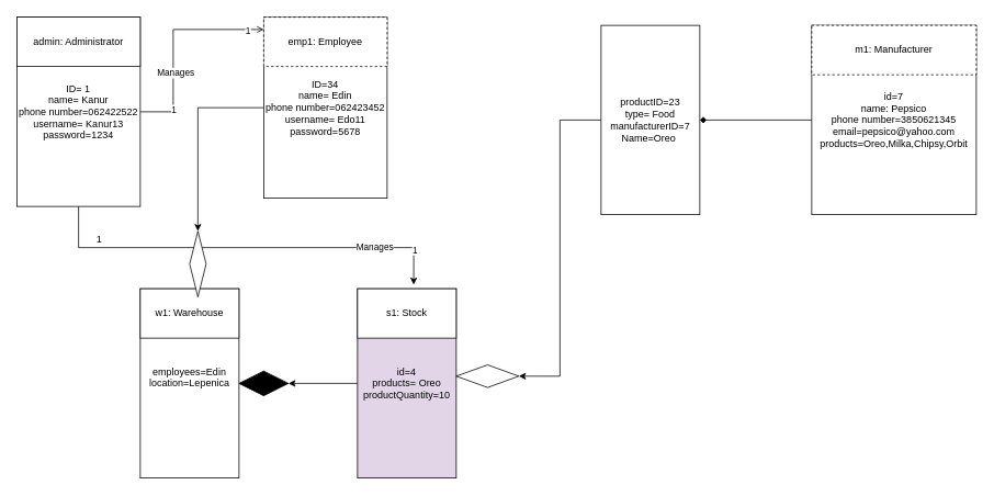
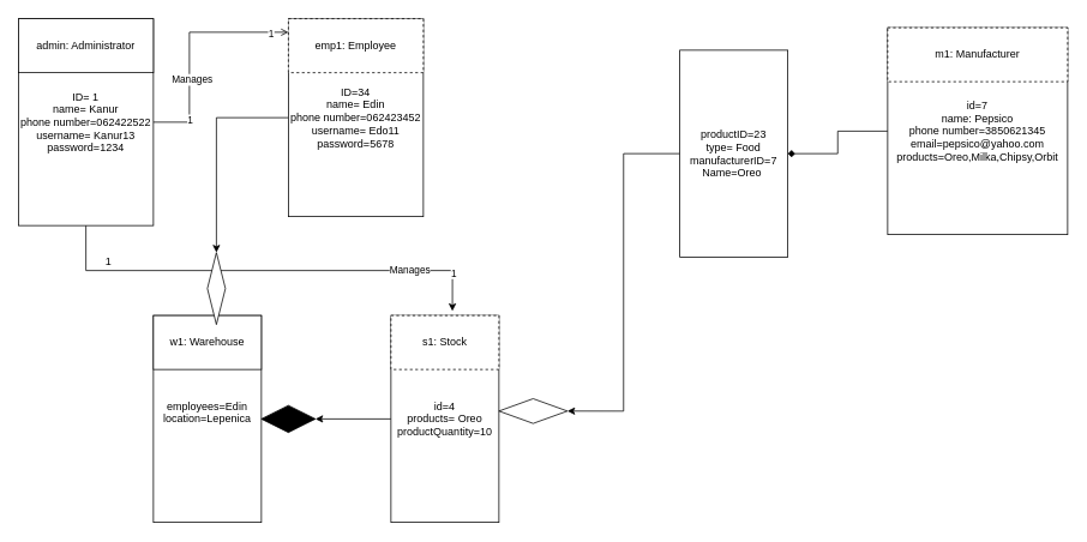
- <mxCell id="12" value="productID=23&lt;br&gt;type= Food&lt;br&gt;manufacturerID=7&lt;br&gt;Name=Oreo&amp;nbsp;" style="rounded=0;whiteSpace=wrap;html=1;" vertex="1" parent="1"><mxGeometry x="730" y="30" width="120" height="230" as="geometry" /></mxCell>
+ <mxCell id="12" value="productID=23&lt;br&gt;type= Food&lt;br&gt;manufacturerID=7&lt;br&gt;Name=Oreo&amp;nbsp;" style="rounded=0;whiteSpace=wrap;html=1;" vertex="1" parent="1"><mxGeometry x="755" y="55" width="120" height="230" as="geometry" /></mxCell>
- <mxCell id="18" value="s1: Stock" style="rounded=0;whiteSpace=wrap;html=1;" vertex="1" parent="1"><mxGeometry x="434" y="350" width="120" height="60" as="geometry" /></mxCell>
+ <mxCell id="18" value="s1: Stock" style="rounded=0;whiteSpace=wrap;html=1;dashed=1;" vertex="1" parent="1"><mxGeometry x="434" y="350" width="120" height="60" as="geometry" /></mxCell>
- <mxCell id="17" value="id=4&lt;br&gt;products= Oreo&lt;br&gt;productQuantity=10&lt;br&gt;" style="rounded=0;whiteSpace=wrap;html=1;fillColor=#e1d5e7;" vertex="1" parent="1"><mxGeometry x="434" y="350" width="120" height="230" as="geometry" /></mxCell>
+ <mxCell id="17" value="id=4&lt;br&gt;products= Oreo&lt;br&gt;productQuantity=10&lt;br&gt;" style="rounded=0;whiteSpace=wrap;html=1;" vertex="1" parent="1"><mxGeometry x="434" y="350" width="120" height="230" as="geometry" /></mxCell>
